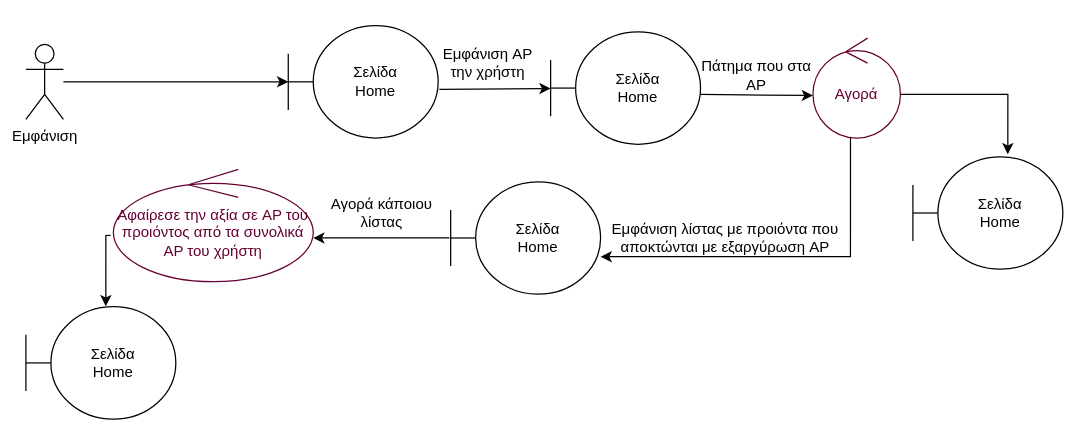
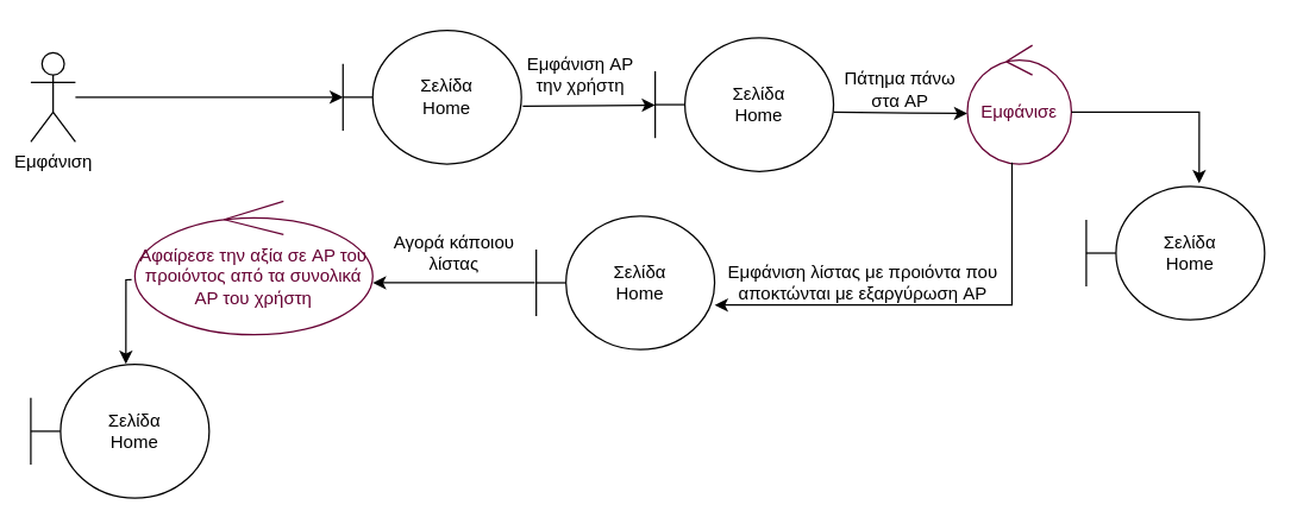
- <mxCell id="10" value="Πάτημα που στα AP" style="text;html=1;strokeColor=none;fillColor=none;align=center;verticalAlign=middle;whiteSpace=wrap;rounded=0;" vertex="1" parent="1"><mxGeometry x="560" y="45" width="90" height="30" as="geometry" /></mxCell>
+ <mxCell id="10" value="Πάτημα πάνω στα AP" style="text;html=1;strokeColor=none;fillColor=none;align=center;verticalAlign=middle;whiteSpace=wrap;rounded=0;" vertex="1" parent="1"><mxGeometry x="560" y="45" width="90" height="30" as="geometry" /></mxCell>
- <mxCell id="8" value="Αγορά" style="ellipse;shape=umlControl;whiteSpace=wrap;html=1;fontColor=#660033;strokeColor=#660033;" vertex="1" parent="1"><mxGeometry x="650" y="30" width="70" height="80" as="geometry" /></mxCell>
+ <mxCell id="8" value="Εμφάνισε" style="ellipse;shape=umlControl;whiteSpace=wrap;html=1;fontColor=#660033;strokeColor=#660033;" vertex="1" parent="1"><mxGeometry x="650" y="30" width="70" height="80" as="geometry" /></mxCell>
